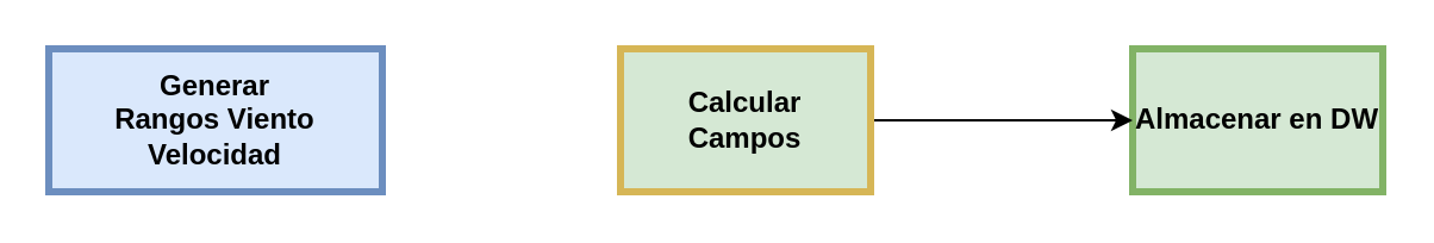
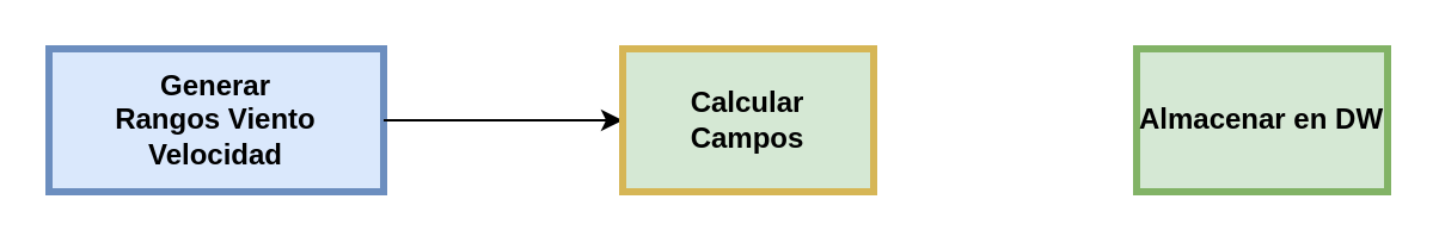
+ <mxCell id="4" style="edgeStyle=orthogonalEdgeStyle;rounded=0;orthogonalLoop=1;jettySize=auto;html=1;exitX=1;exitY=0.5;exitDx=0;exitDy=0;entryX=0;entryY=0.5;entryDx=0;entryDy=0;" parent="1" source="2" target="6" edge="1"><mxGeometry relative="1" as="geometry"><mxPoint x="290" y="50" as="sourcePoint" /></mxGeometry></mxCell>
- <mxCell id="5" style="edgeStyle=orthogonalEdgeStyle;rounded=0;orthogonalLoop=1;jettySize=auto;html=1;exitX=1;exitY=0.5;exitDx=0;exitDy=0;entryX=0;entryY=0.5;entryDx=0;entryDy=0;" parent="1" source="6" target="3" edge="1"><mxGeometry relative="1" as="geometry" /></mxCell>
